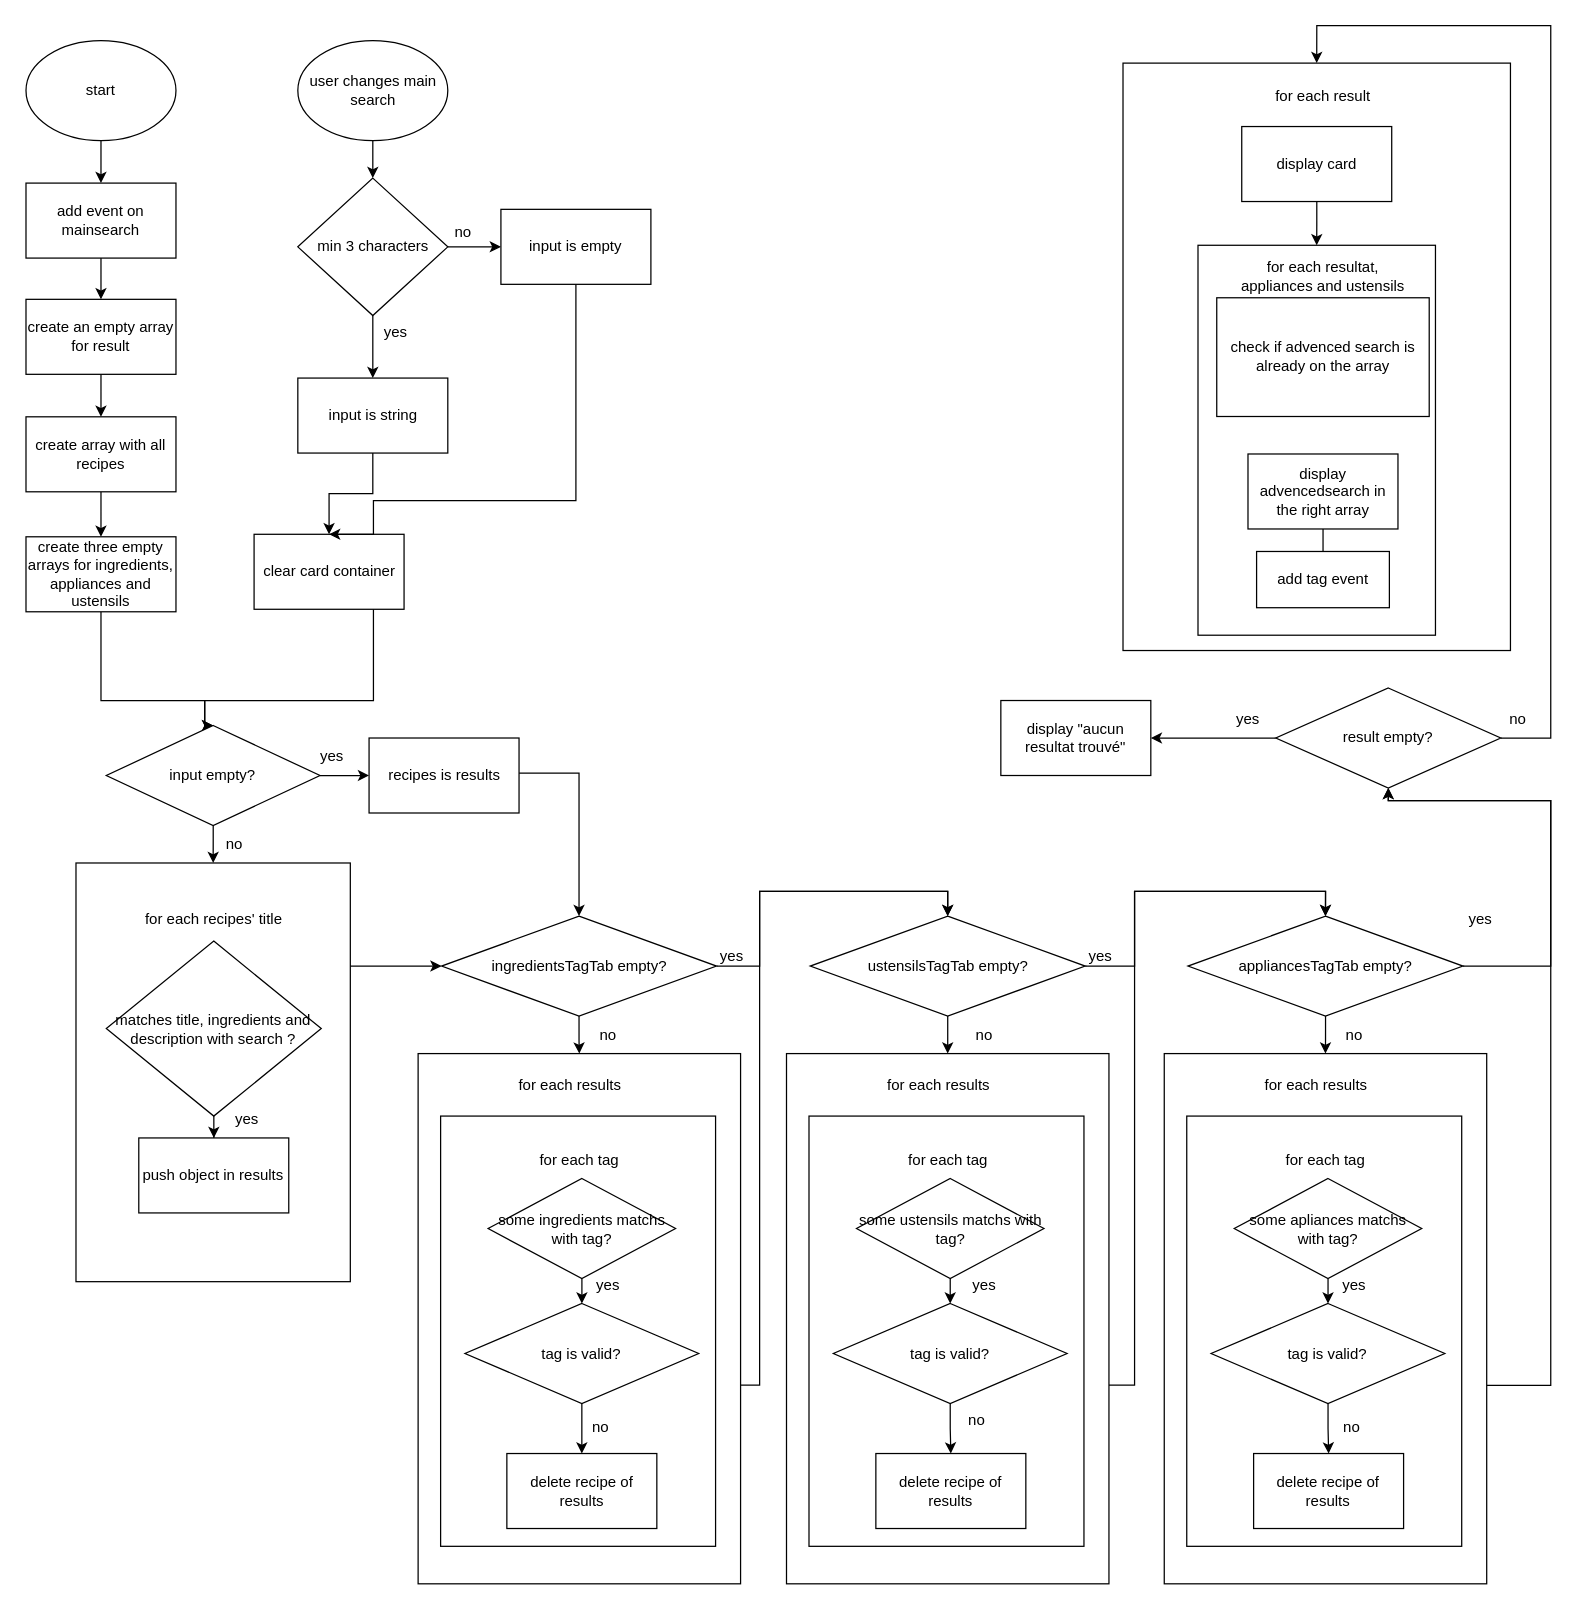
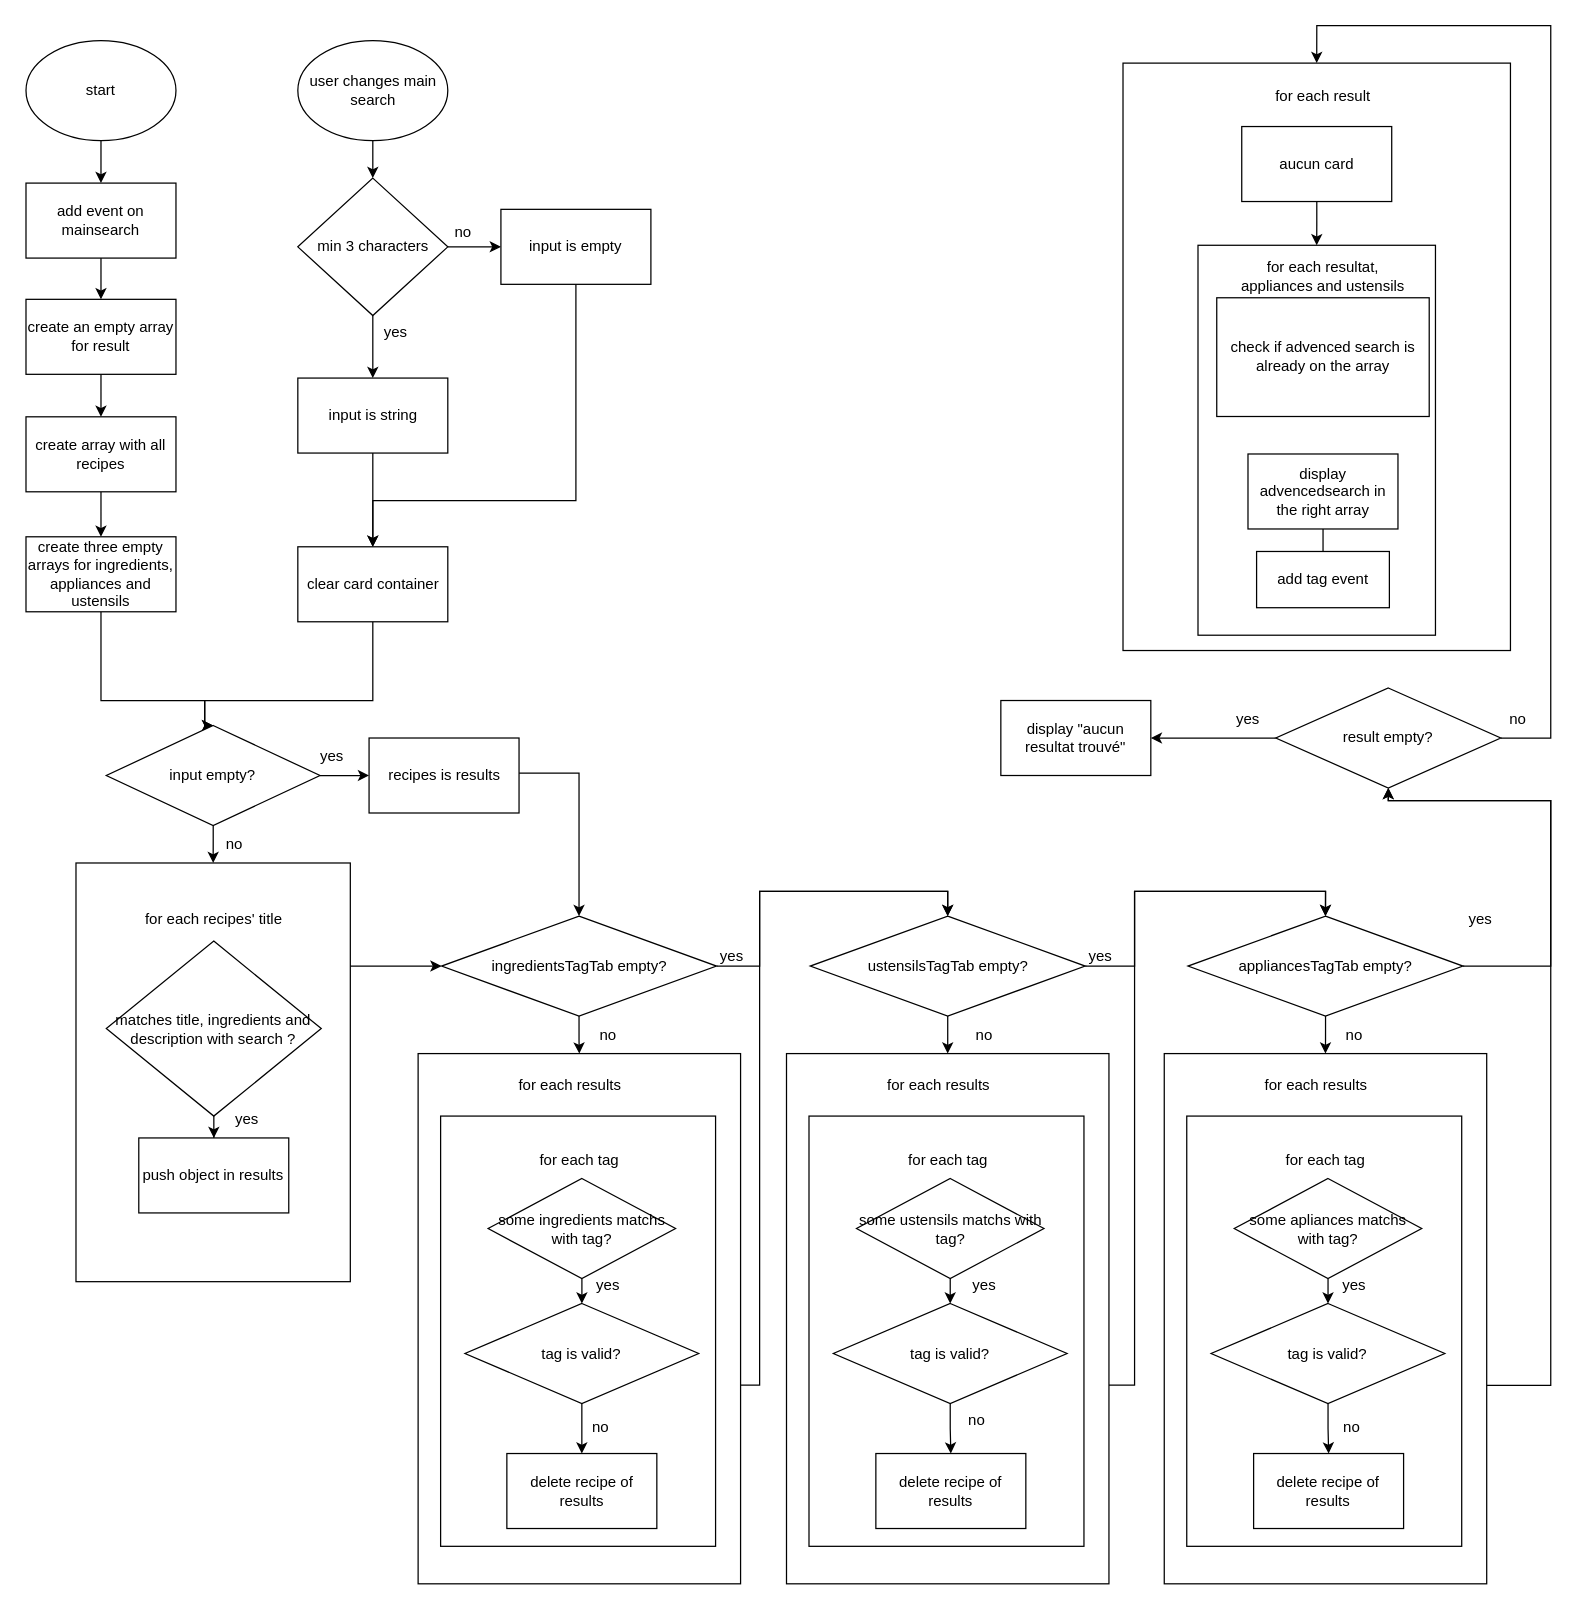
- <mxCell id="28" value="display card" style="rounded=0;whiteSpace=wrap;html=1;" vertex="1" parent="1"><mxGeometry x="992.75" y="100.75" width="120" height="60" as="geometry" /></mxCell>
+ <mxCell id="28" value="aucun card" style="rounded=0;whiteSpace=wrap;html=1;" vertex="1" parent="1"><mxGeometry x="992.75" y="100.75" width="120" height="60" as="geometry" /></mxCell>
- <mxCell id="24" value="clear card container" style="rounded=0;whiteSpace=wrap;html=1;" vertex="1" parent="1"><mxGeometry x="202.5" y="427" width="120" height="60" as="geometry" /></mxCell>
+ <mxCell id="24" value="clear card container" style="rounded=0;whiteSpace=wrap;html=1;" vertex="1" parent="1"><mxGeometry x="237.5" y="437" width="120" height="60" as="geometry" /></mxCell>
